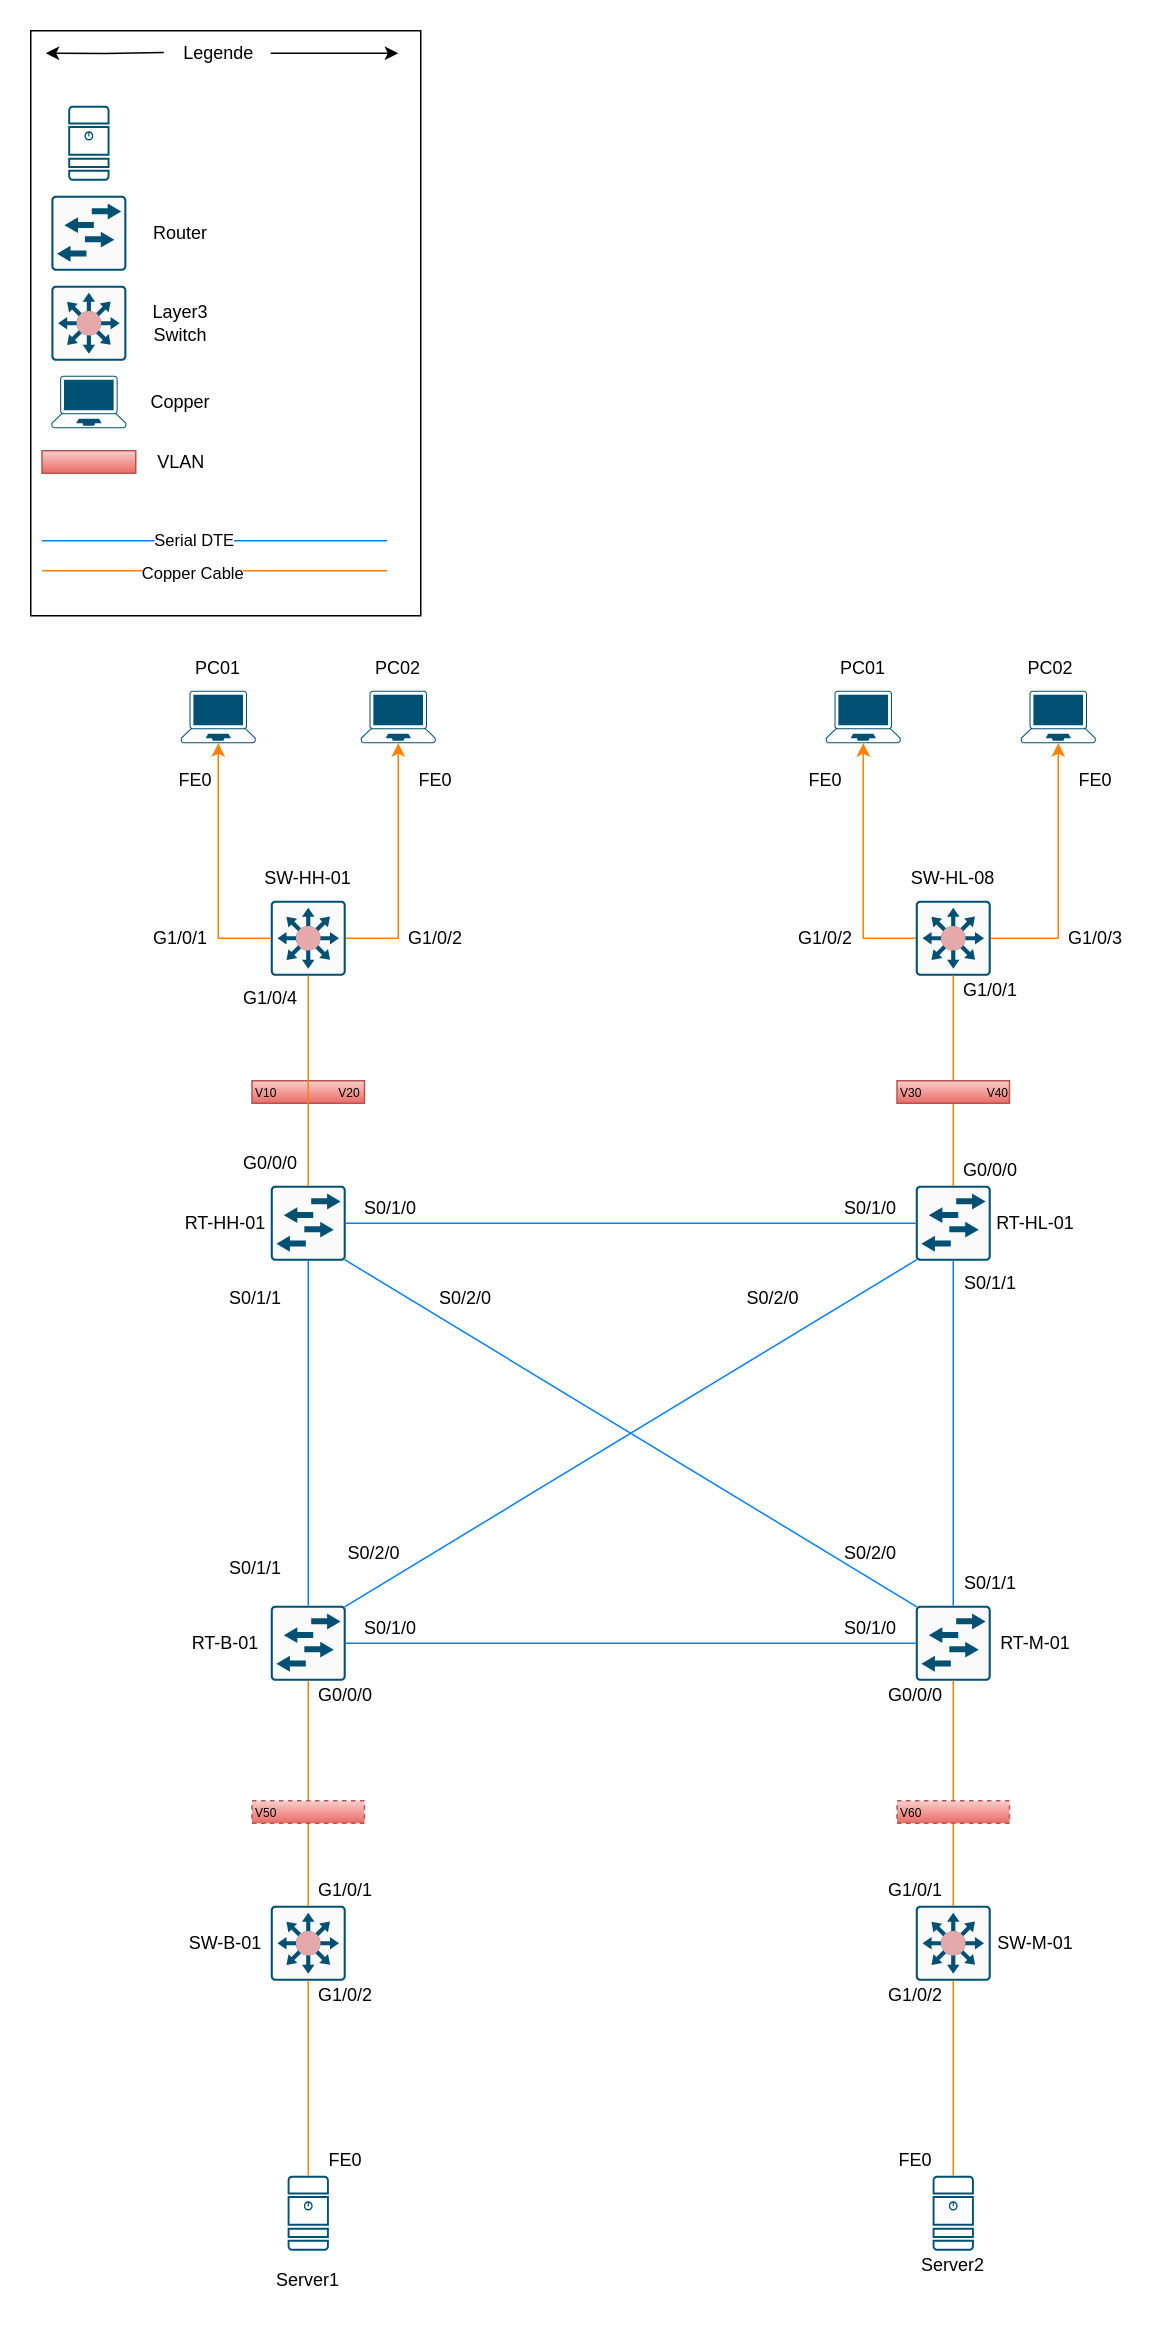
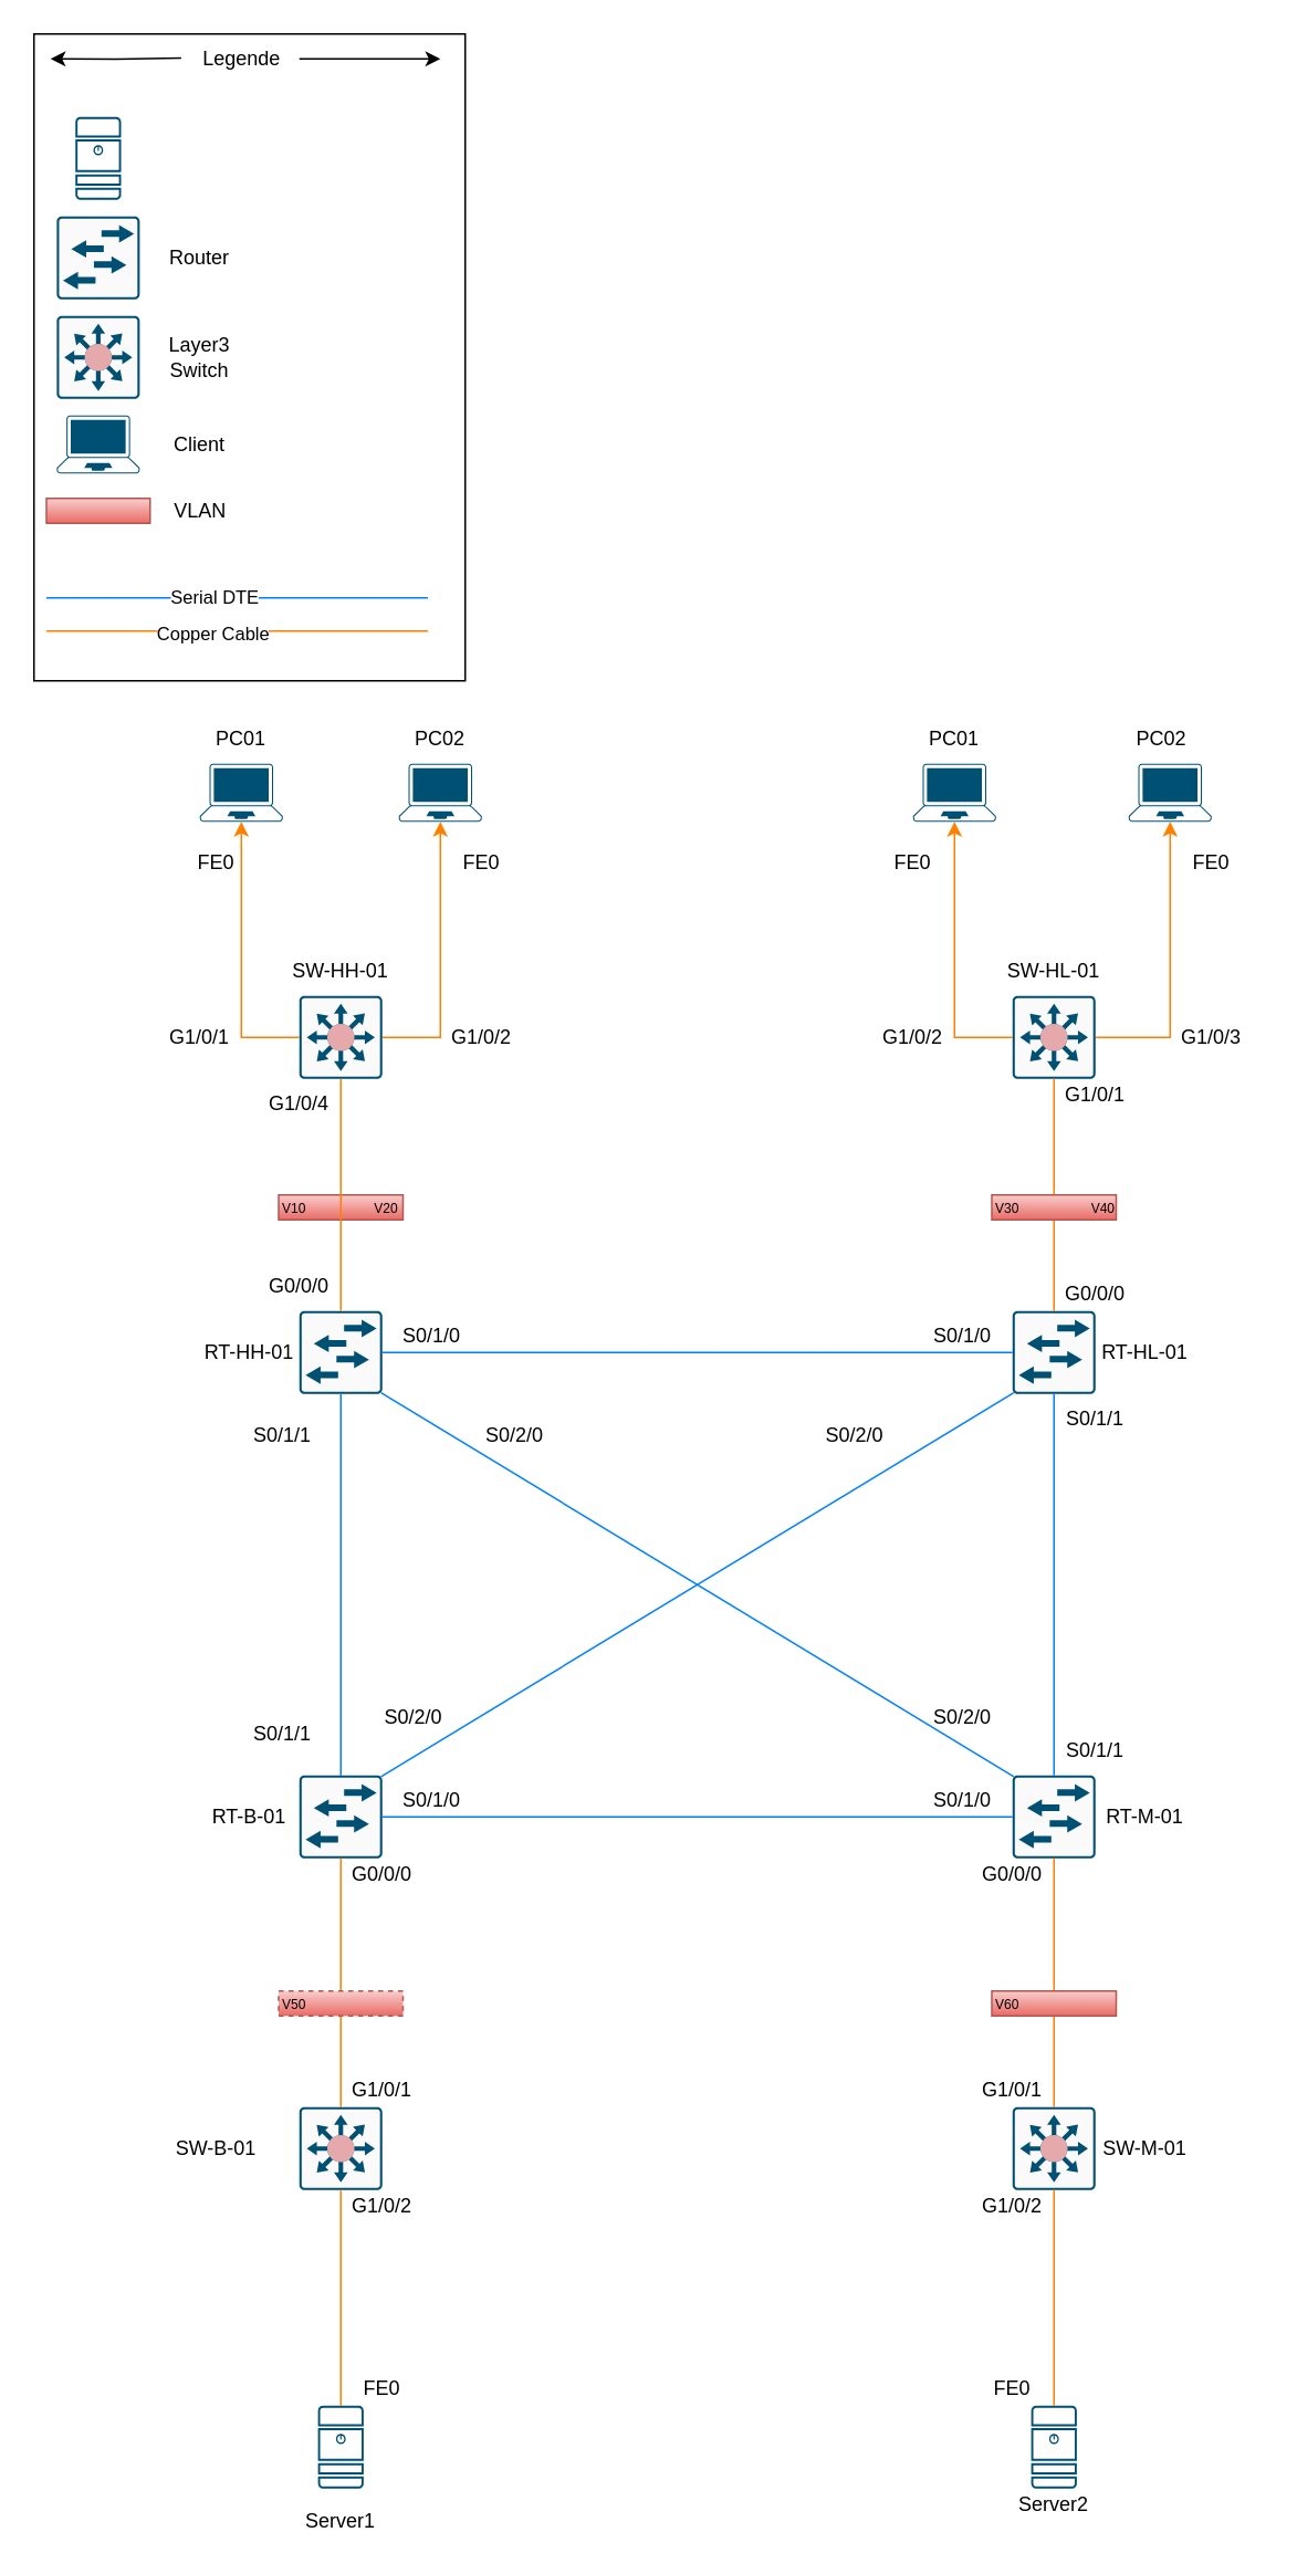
- <mxCell id="90" value="Copper" style="text;html=1;strokeColor=none;fillColor=none;align=center;verticalAlign=middle;whiteSpace=wrap;rounded=0;" parent="1" vertex="1"><mxGeometry x="90" y="252.5" width="60" height="30" as="geometry" /></mxCell>
+ <mxCell id="90" value="Client" style="text;html=1;strokeColor=none;fillColor=none;align=center;verticalAlign=middle;whiteSpace=wrap;rounded=0;" parent="1" vertex="1"><mxGeometry x="90" y="252.5" width="60" height="30" as="geometry" /></mxCell>
- <mxCell id="48" value="SW-HL-08" style="text;html=1;strokeColor=none;fillColor=none;align=center;verticalAlign=middle;whiteSpace=wrap;rounded=0;" parent="1" vertex="1"><mxGeometry x="605" y="570" width="60" height="30" as="geometry" /></mxCell>
+ <mxCell id="48" value="SW-HL-01" style="text;html=1;strokeColor=none;fillColor=none;align=center;verticalAlign=middle;whiteSpace=wrap;rounded=0;" parent="1" vertex="1"><mxGeometry x="605" y="570" width="60" height="30" as="geometry" /></mxCell>
- <mxCell id="91" value="V60" style="rounded=0;whiteSpace=wrap;html=1;fontSize=8;align=left;fillColor=#f8cecc;strokeColor=#b85450;gradientColor=#ea6b66;dashed=1;" parent="1" vertex="1"><mxGeometry x="597.5" y="1200" width="75" height="15" as="geometry" /></mxCell>
+ <mxCell id="91" value="V60" style="rounded=0;whiteSpace=wrap;html=1;fontSize=8;align=left;fillColor=#f8cecc;strokeColor=#b85450;gradientColor=#ea6b66;" parent="1" vertex="1"><mxGeometry x="597.5" y="1200" width="75" height="15" as="geometry" /></mxCell>
- <mxCell id="46" value="SW-B-01" style="text;html=1;strokeColor=none;fillColor=none;align=center;verticalAlign=middle;whiteSpace=wrap;rounded=0;" parent="1" vertex="1"><mxGeometry x="120" y="1280" width="60" height="30" as="geometry" /></mxCell>
+ <mxCell id="46" value="SW-B-01" style="text;html=1;strokeColor=none;fillColor=none;align=center;verticalAlign=middle;whiteSpace=wrap;rounded=0;" parent="1" vertex="1"><mxGeometry x="100" y="1280" width="60" height="30" as="geometry" /></mxCell>
